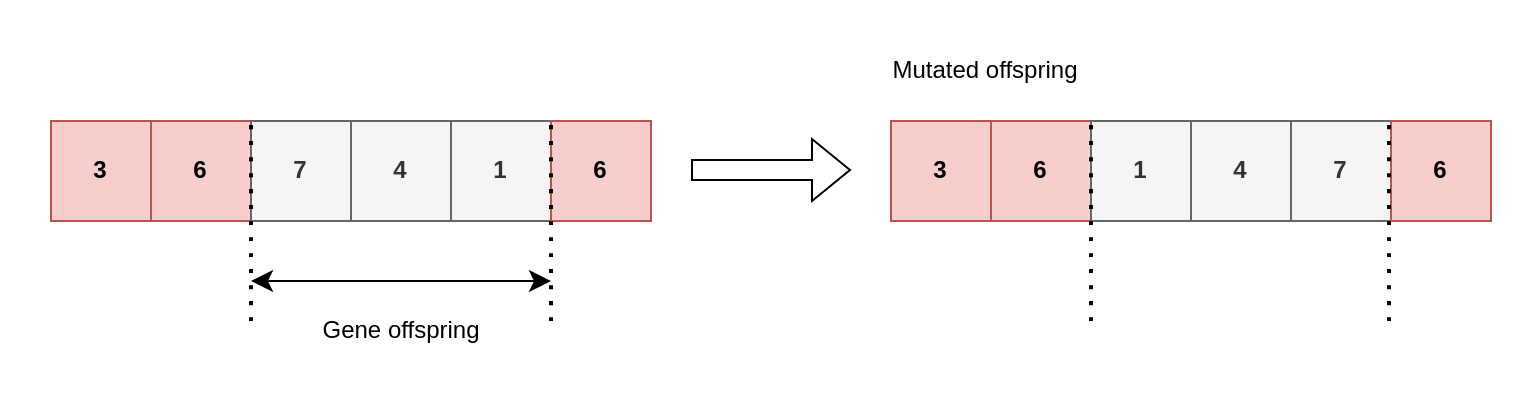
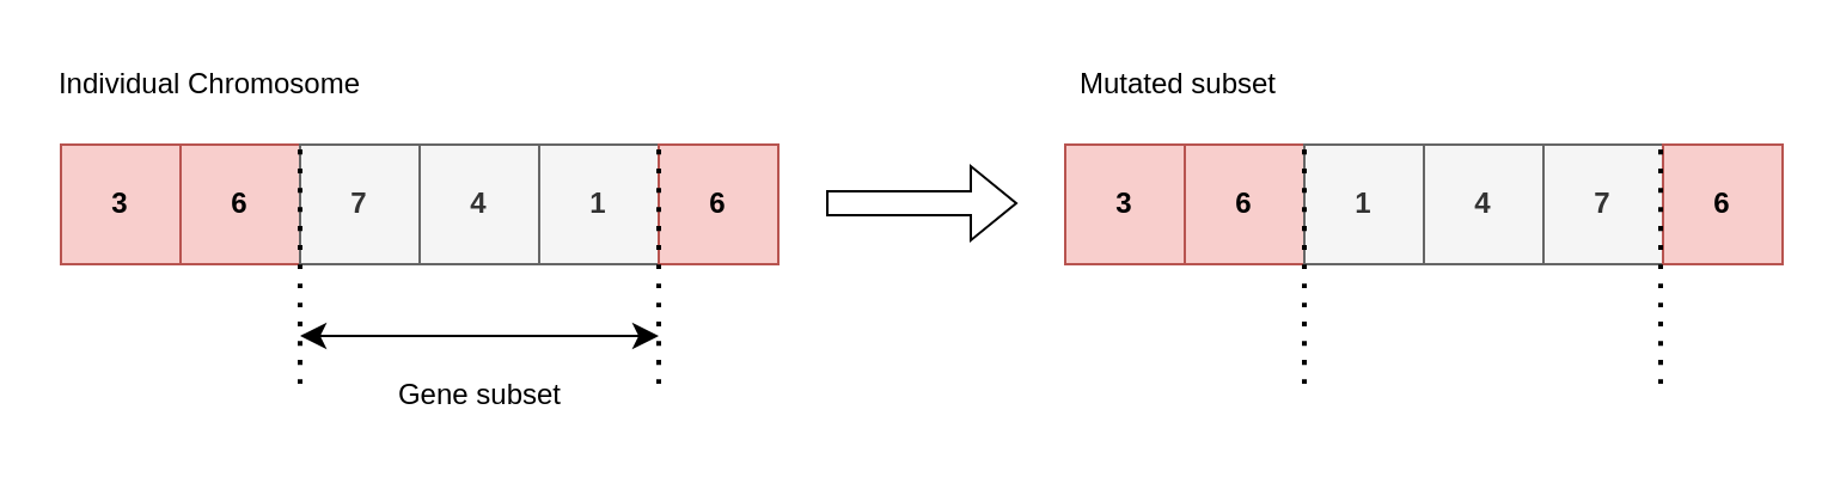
+ <mxCell id="9" value="Individual Chromosome" style="text;html=1;align=center;verticalAlign=middle;whiteSpace=wrap;rounded=0;fontStyle=0" parent="1" vertex="1"><mxGeometry x="20" y="20" width="135" height="30" as="geometry" /></mxCell>
- <mxCell id="16" value="Mutated offspring" style="text;html=1;align=center;verticalAlign=middle;whiteSpace=wrap;rounded=0;fontStyle=0" parent="1" vertex="1"><mxGeometry x="425" y="20" width="135" height="30" as="geometry" /></mxCell>
+ <mxCell id="16" value="Mutated subset" style="text;html=1;align=center;verticalAlign=middle;whiteSpace=wrap;rounded=0;fontStyle=0" parent="1" vertex="1"><mxGeometry x="425" y="20" width="135" height="30" as="geometry" /></mxCell>
- <mxCell id="22" value="Gene offspring" style="text;html=1;align=center;verticalAlign=middle;whiteSpace=wrap;rounded=0;fontStyle=0" vertex="1" parent="1"><mxGeometry x="132.5" y="150" width="135" height="30" as="geometry" /></mxCell>
+ <mxCell id="22" value="Gene subset" style="text;html=1;align=center;verticalAlign=middle;whiteSpace=wrap;rounded=0;fontStyle=0" vertex="1" parent="1"><mxGeometry x="132.5" y="150" width="135" height="30" as="geometry" /></mxCell>
